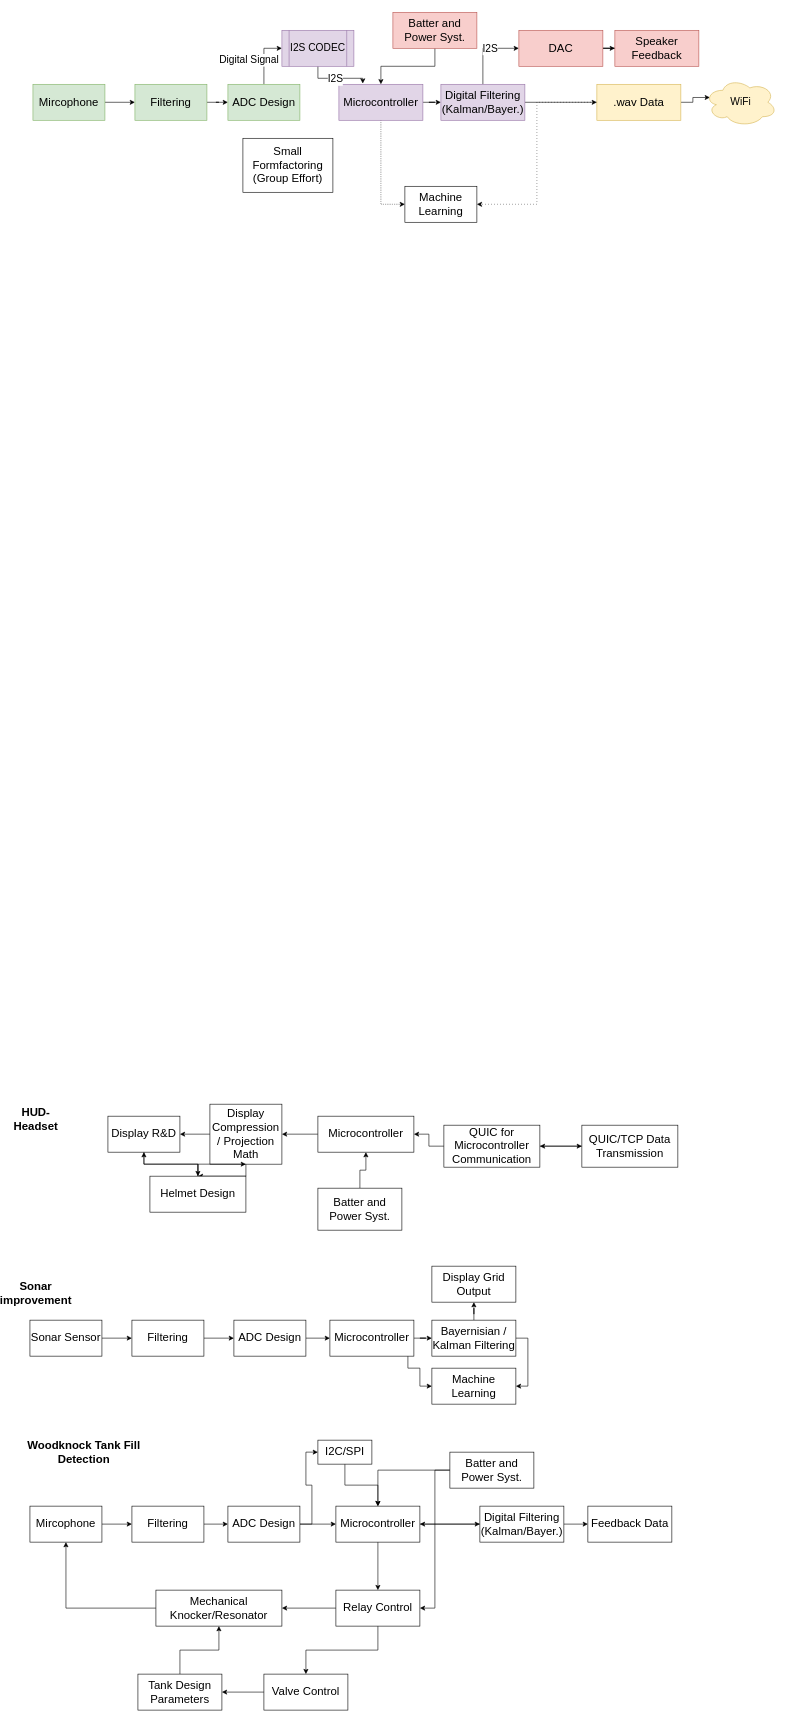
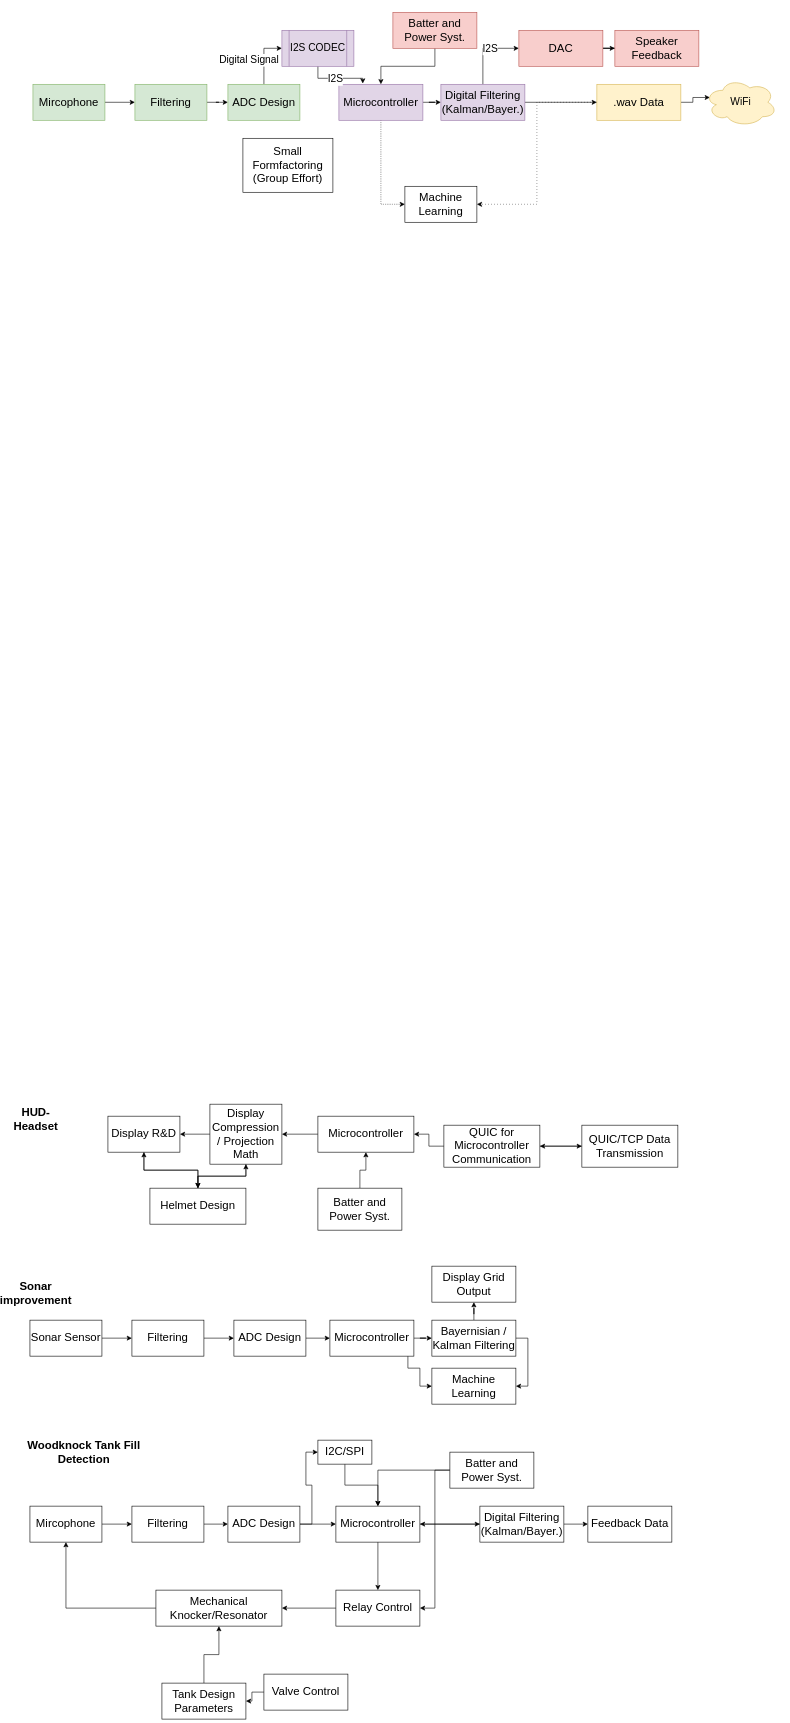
- <mxCell id="26" value="&lt;div&gt;Helmet Design&lt;/div&gt;" style="rounded=0;whiteSpace=wrap;html=1;fontSize=19;" parent="1" vertex="1"><mxGeometry x="240" y="1960" width="160" height="60" as="geometry" /></mxCell>
+ <mxCell id="26" value="&lt;div&gt;Helmet Design&lt;/div&gt;" style="rounded=0;whiteSpace=wrap;html=1;fontSize=19;" parent="1" vertex="1"><mxGeometry x="240" y="1980" width="160" height="60" as="geometry" /></mxCell>
- <mxCell id="72" style="edgeStyle=orthogonalEdgeStyle;rounded=0;orthogonalLoop=1;jettySize=auto;html=1;" parent="1" source="73" target="75" edge="1"><mxGeometry relative="1" as="geometry" /></mxCell>
- <mxCell id="77" value="Tank Design Parameters" style="rounded=0;whiteSpace=wrap;html=1;fontSize=19;" parent="1" vertex="1"><mxGeometry x="220" y="2790" width="140" height="60" as="geometry" /></mxCell>
+ <mxCell id="77" value="Tank Design Parameters" style="rounded=0;whiteSpace=wrap;html=1;fontSize=19;" parent="1" vertex="1"><mxGeometry x="260" y="2805" width="140" height="60" as="geometry" /></mxCell>
